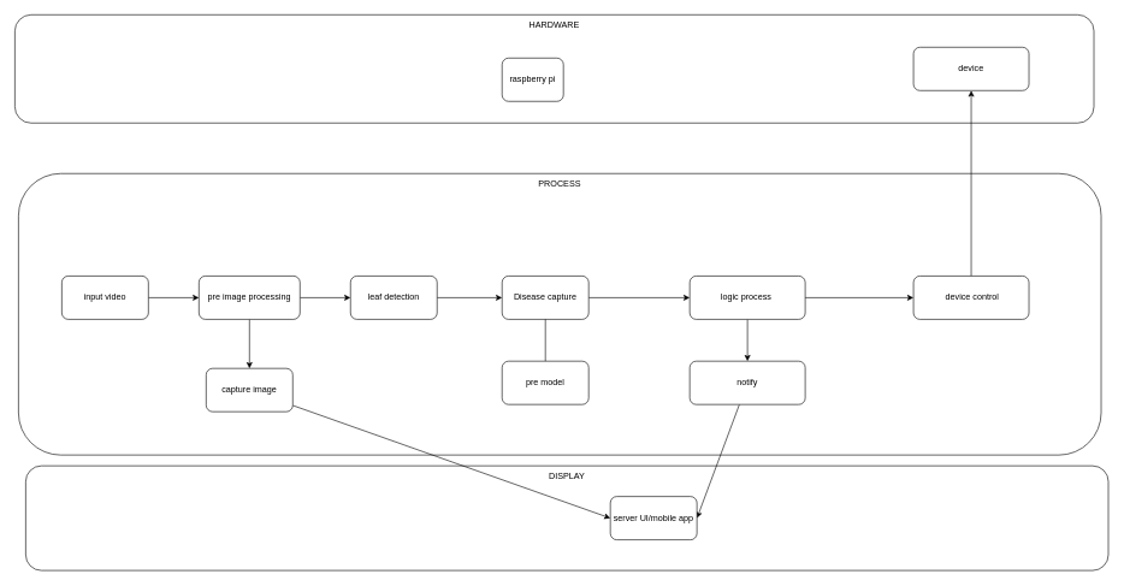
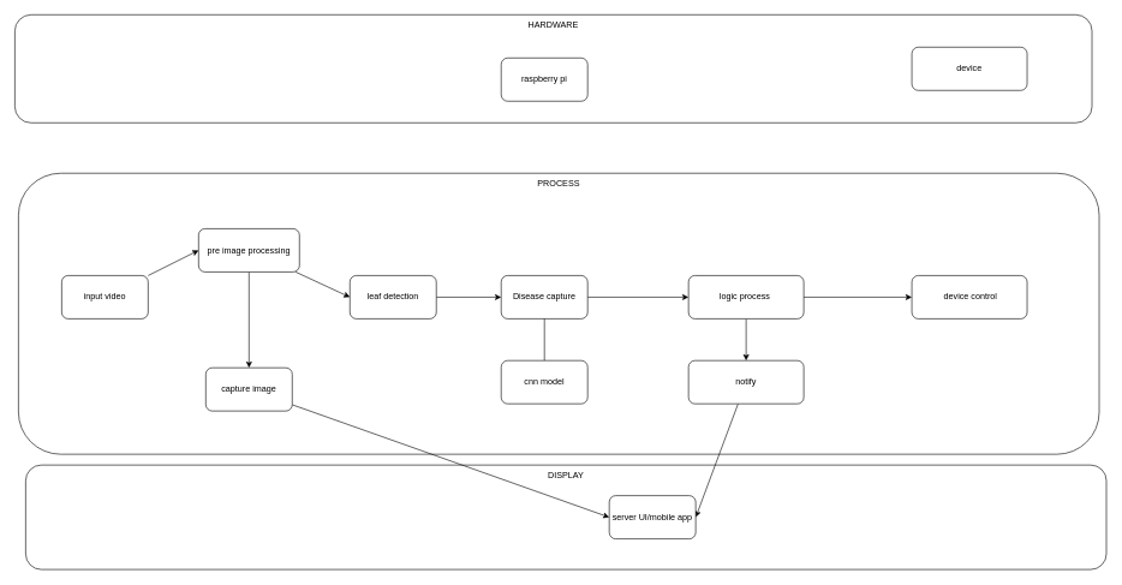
- <mxCell id="11" value="raspberry pi" style="rounded=1;whiteSpace=wrap;html=1;" parent="1" vertex="1"><mxGeometry x="695" y="80" width="85" height="60" as="geometry" /></mxCell>
+ <mxCell id="11" value="raspberry pi" style="rounded=1;whiteSpace=wrap;html=1;" parent="1" vertex="1"><mxGeometry x="695" y="80" width="120" height="60" as="geometry" /></mxCell>
- <mxCell id="9" style="edgeStyle=none;html=1;entryX=0.5;entryY=1;entryDx=0;entryDy=0;endArrow=classic;endFill=1;" parent="1" source="10" target="14" edge="1"><mxGeometry relative="1" as="geometry" /></mxCell>
- <mxCell id="20" value="pre image processing" style="rounded=1;whiteSpace=wrap;html=1;" parent="1" vertex="1"><mxGeometry x="275" y="382" width="140" height="60" as="geometry" /></mxCell>
+ <mxCell id="20" value="pre image processing" style="rounded=1;whiteSpace=wrap;html=1;" parent="1" vertex="1"><mxGeometry x="275" y="317" width="140" height="60" as="geometry" /></mxCell>
- <mxCell id="8" value="pre model" style="rounded=1;whiteSpace=wrap;html=1;" parent="1" vertex="1"><mxGeometry x="695" y="500" width="120" height="60" as="geometry" /></mxCell>
+ <mxCell id="8" value="cnn model" style="rounded=1;whiteSpace=wrap;html=1;" parent="1" vertex="1"><mxGeometry x="695" y="500" width="120" height="60" as="geometry" /></mxCell>
